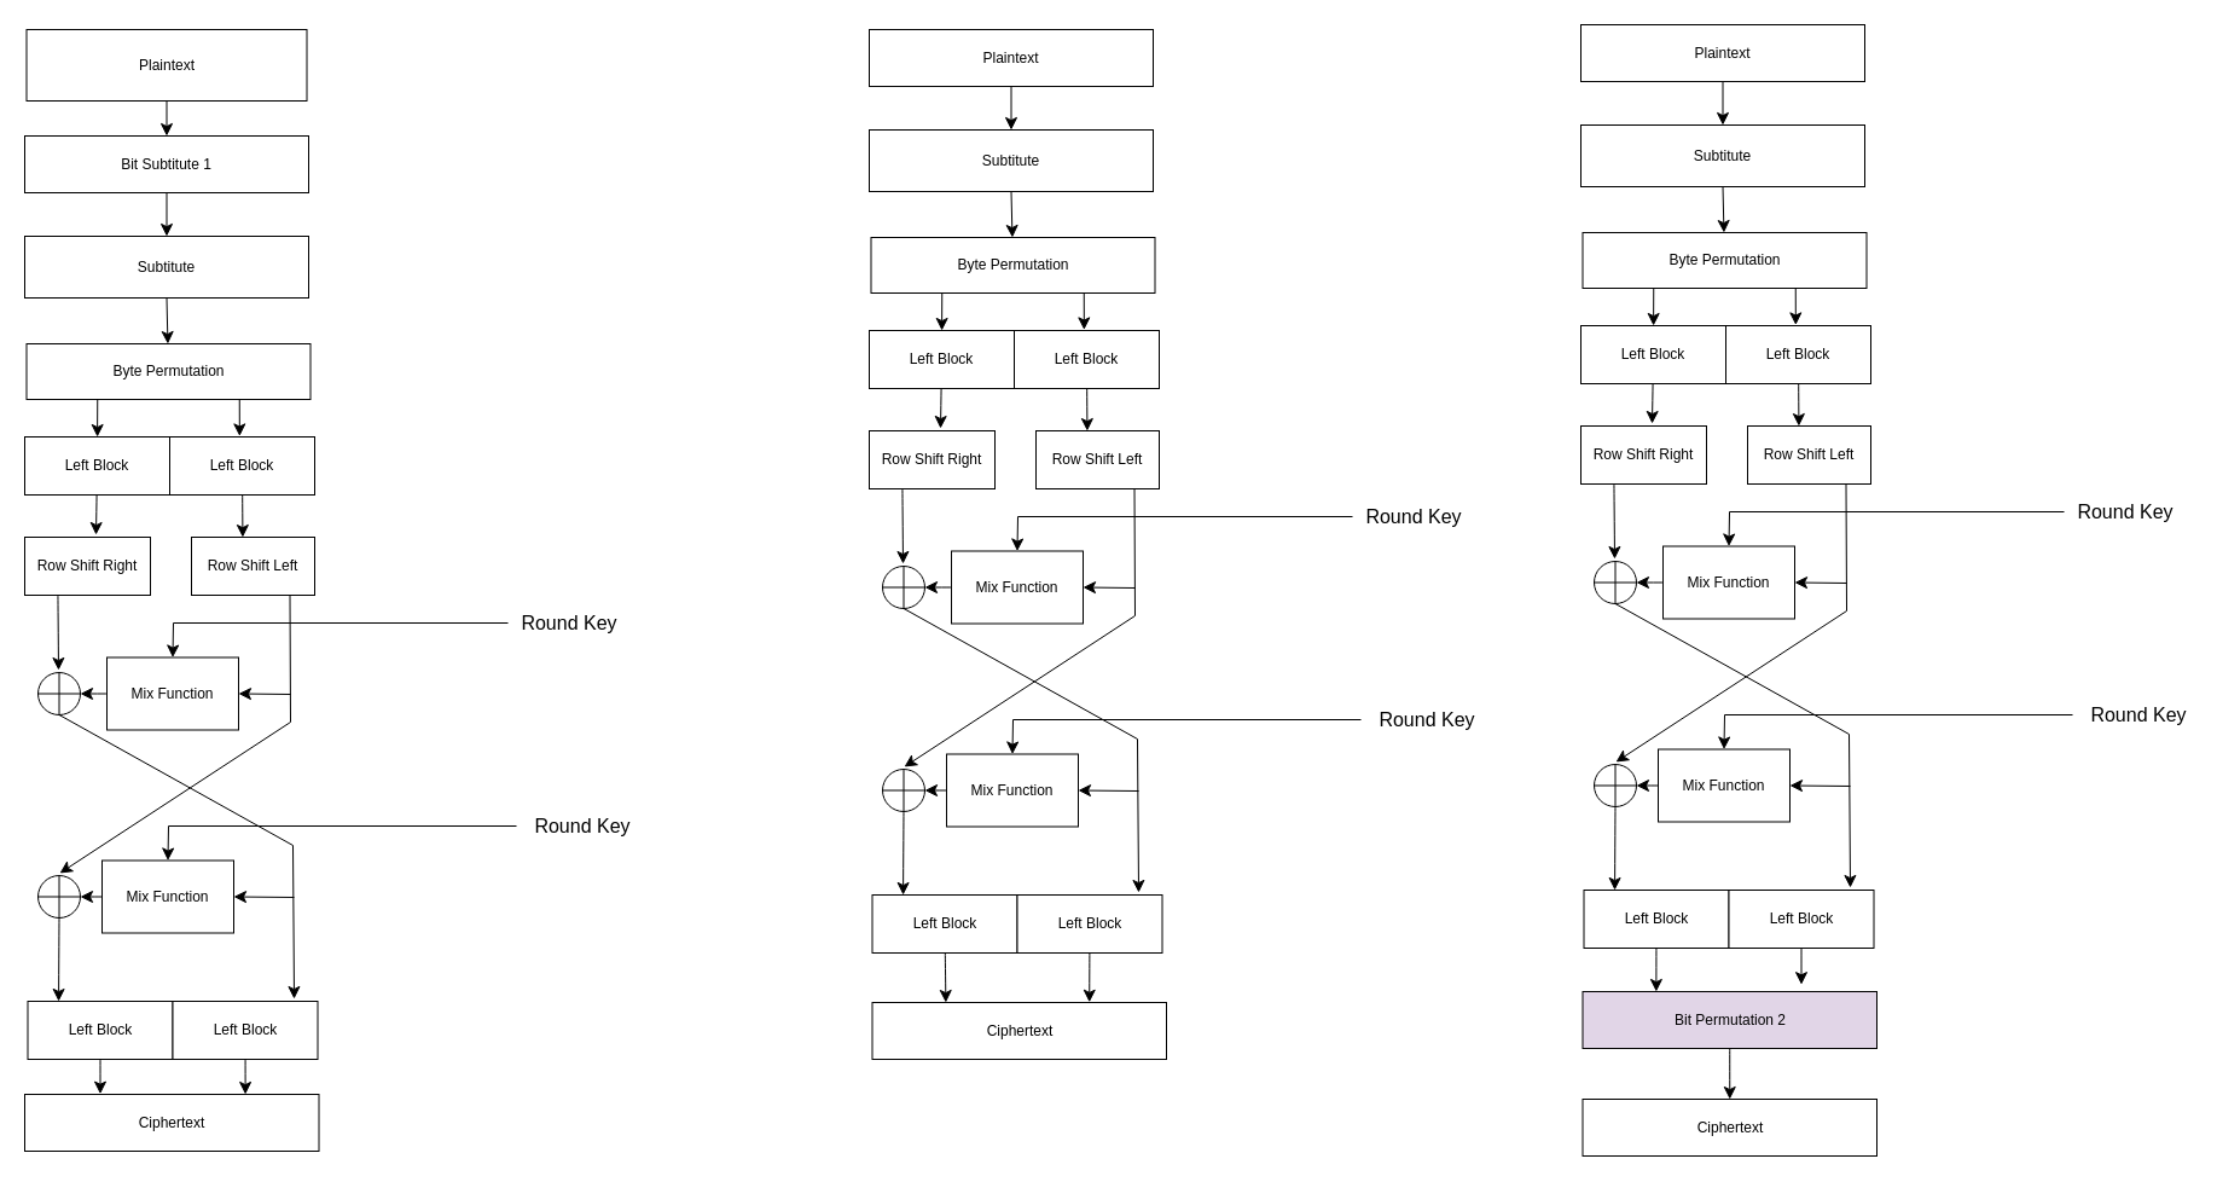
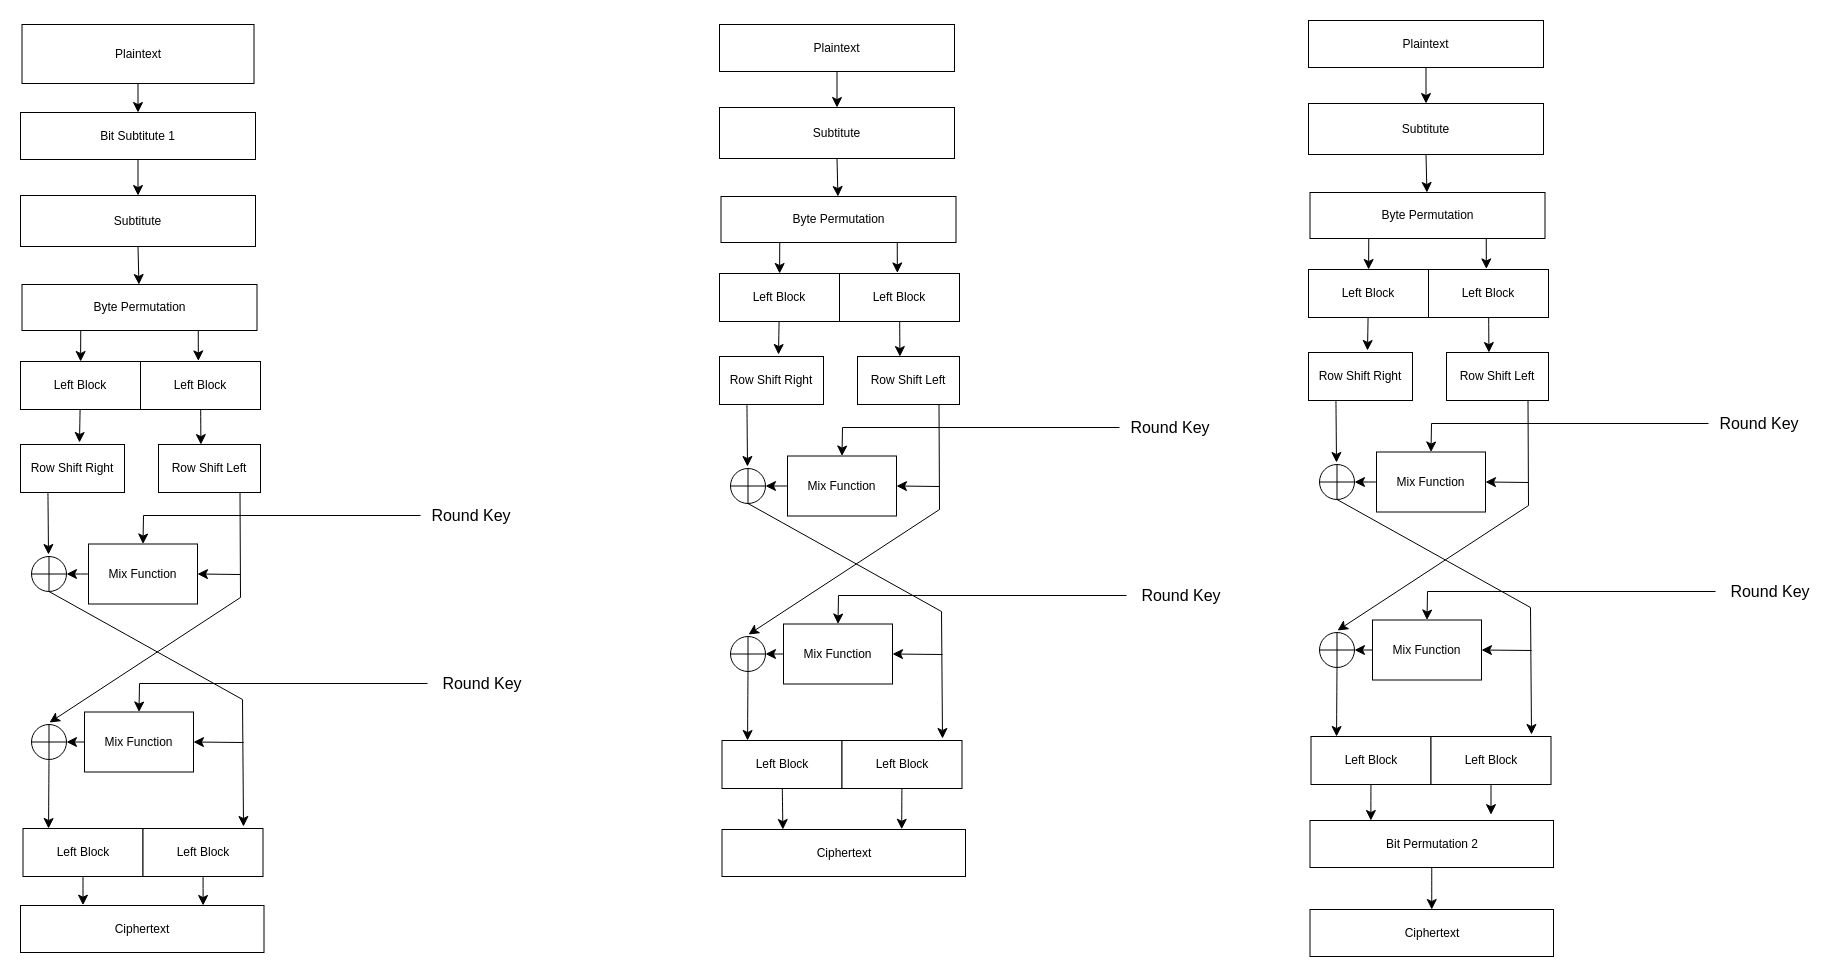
- <mxCell id="128" value="Bit Permutation 2" style="rounded=0;whiteSpace=wrap;html=1;fillColor=#e1d5e7;" vertex="1" parent="1"><mxGeometry x="1309.5" y="820" width="243.5" height="47" as="geometry" /></mxCell>
+ <mxCell id="128" value="Bit Permutation 2" style="rounded=0;whiteSpace=wrap;html=1;" vertex="1" parent="1"><mxGeometry x="1309.5" y="820" width="243.5" height="47" as="geometry" /></mxCell>
